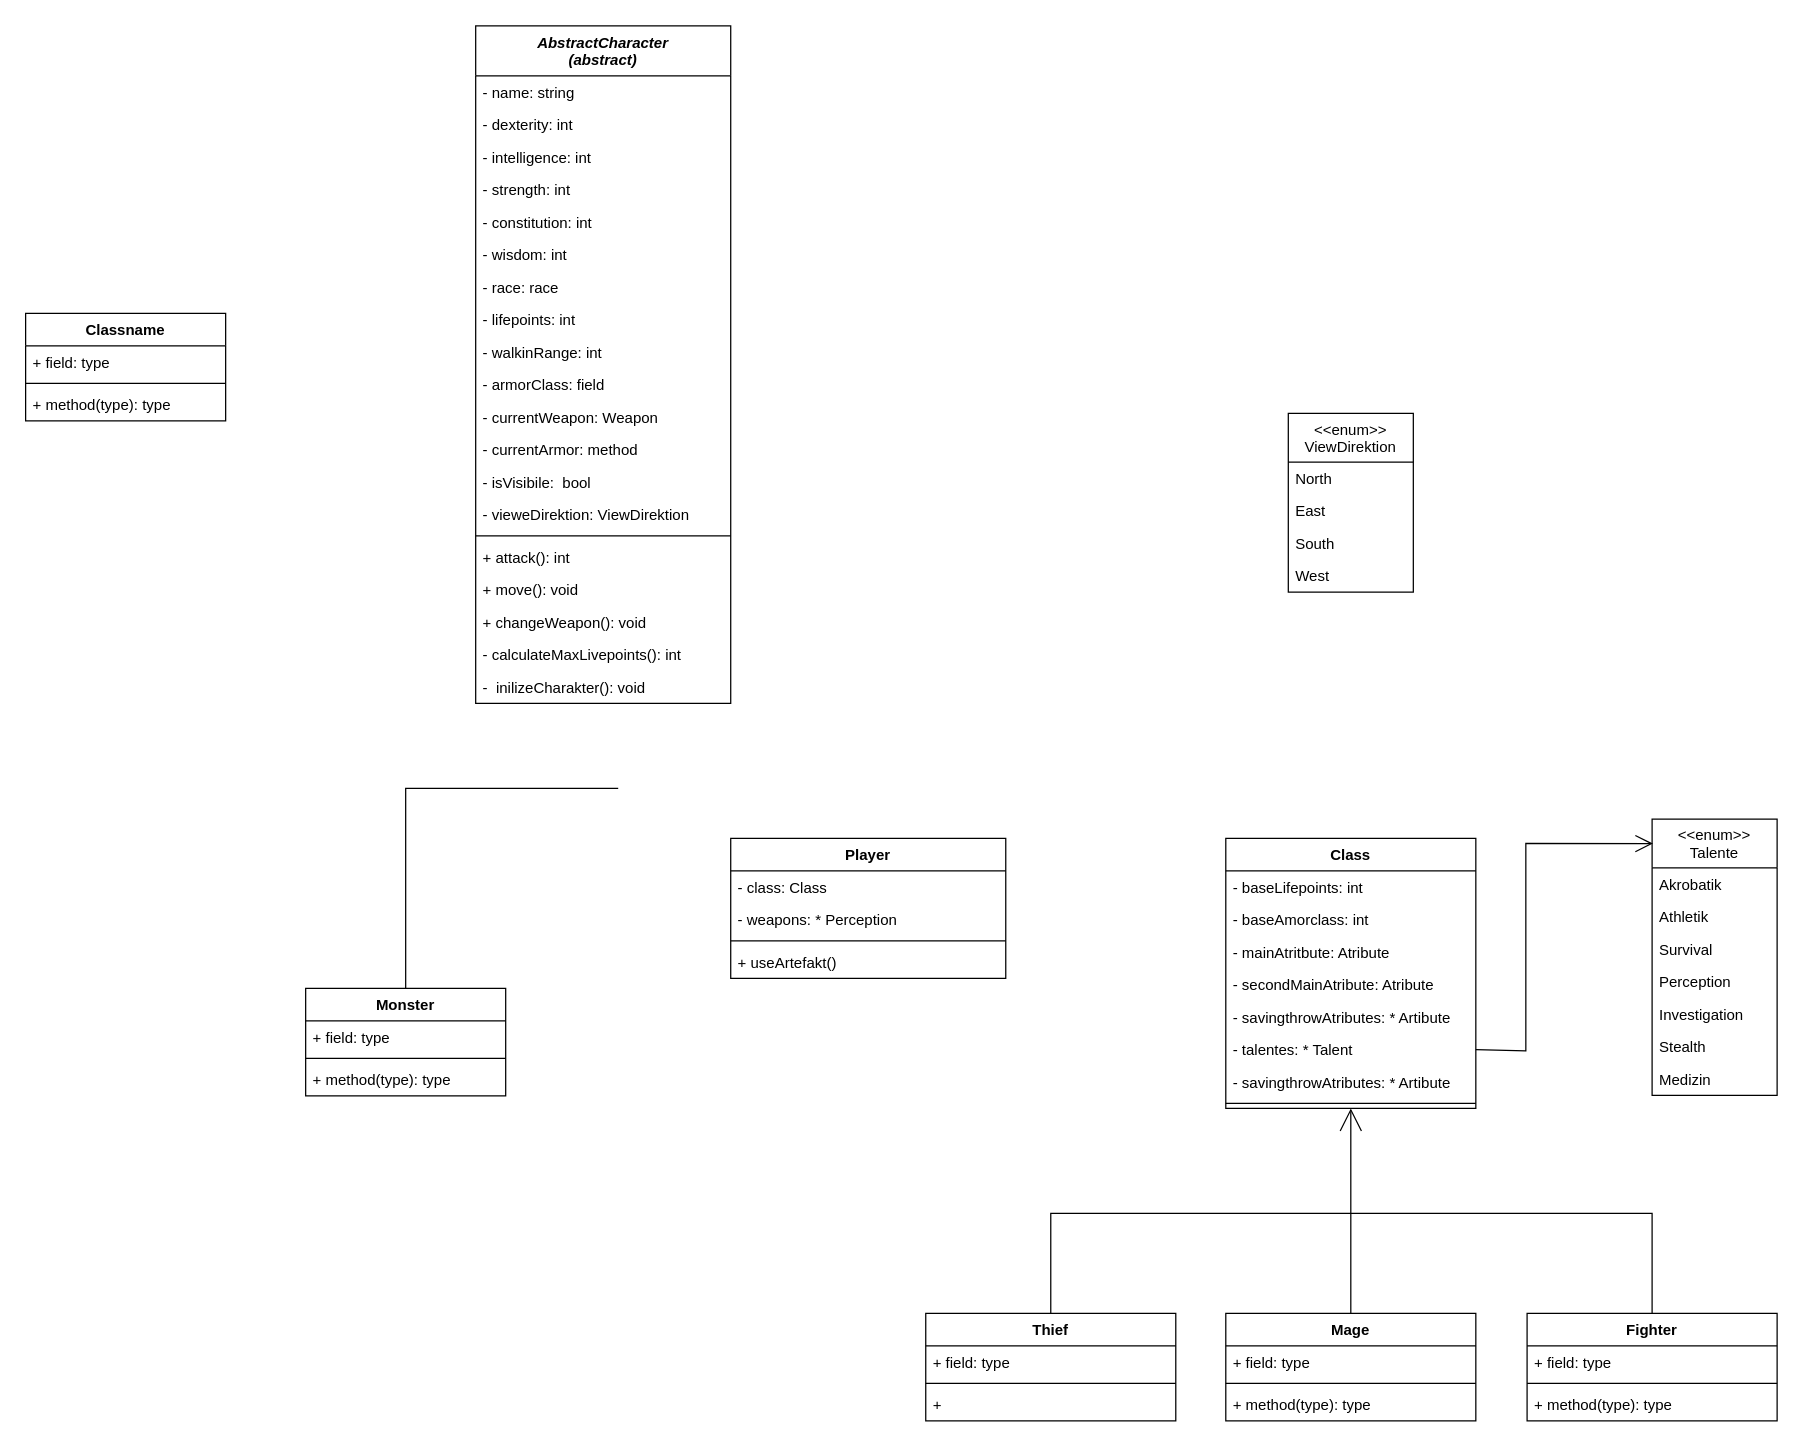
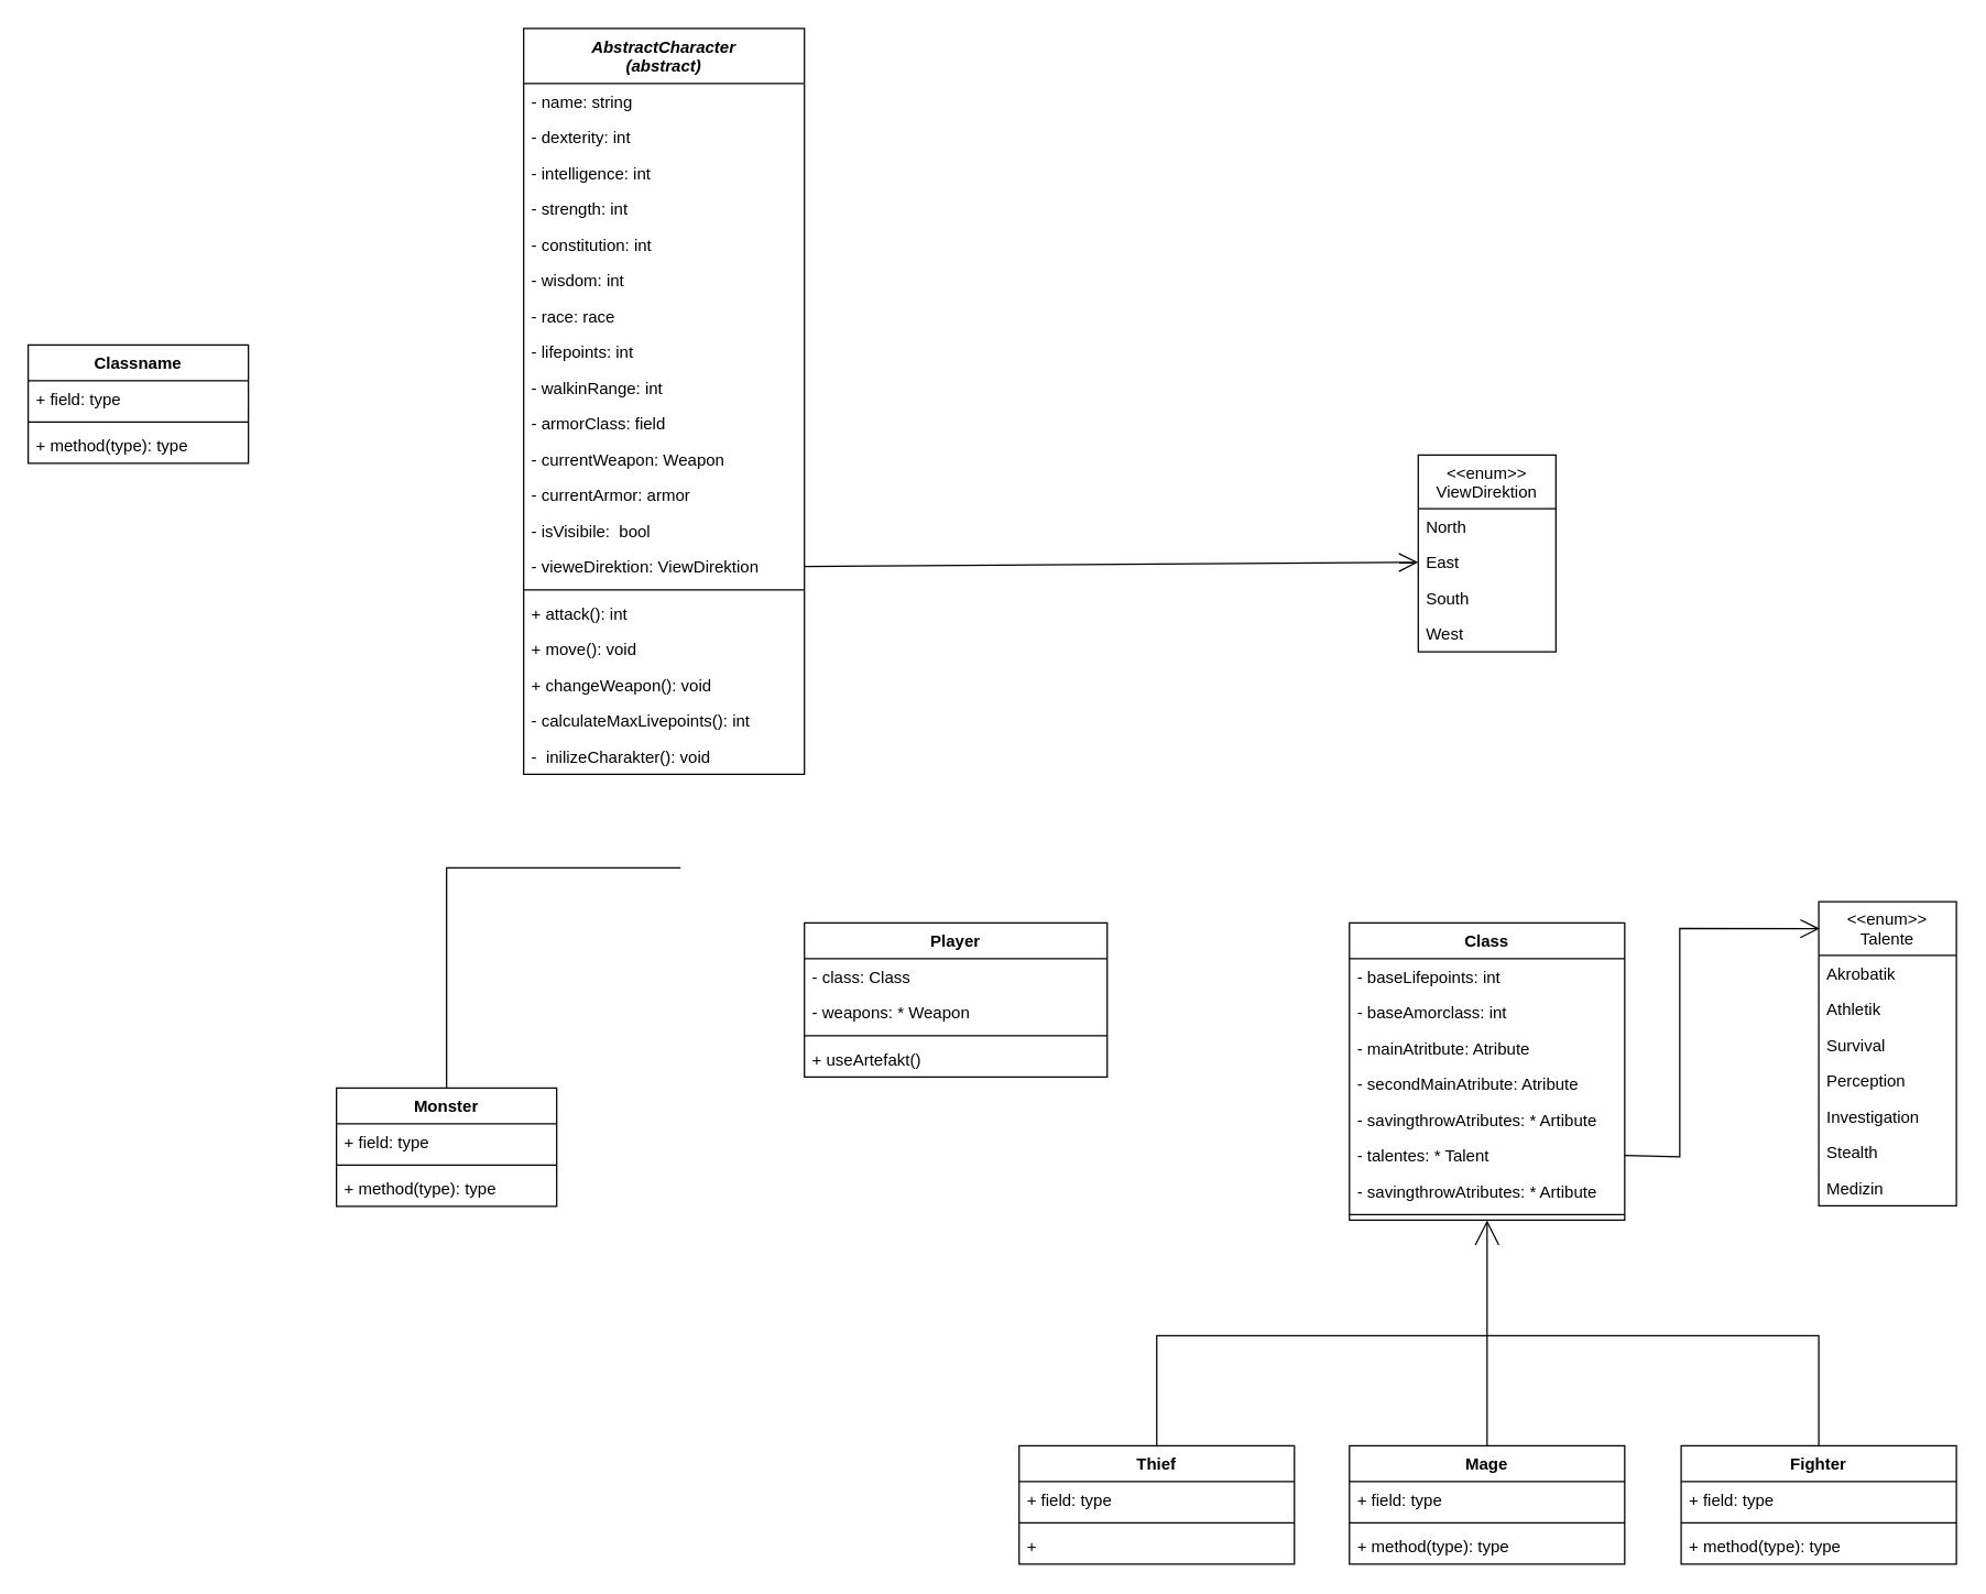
- <mxCell id="14" value="- currentArmor: method" style="text;strokeColor=none;fillColor=none;align=left;verticalAlign=top;spacingLeft=4;spacingRight=4;overflow=hidden;rotatable=0;points=[[0,0.5],[1,0.5]];portConstraint=eastwest;" parent="2" vertex="1"><mxGeometry y="326" width="204" height="26" as="geometry" /></mxCell>
+ <mxCell id="14" value="- currentArmor: armor" style="text;strokeColor=none;fillColor=none;align=left;verticalAlign=top;spacingLeft=4;spacingRight=4;overflow=hidden;rotatable=0;points=[[0,0.5],[1,0.5]];portConstraint=eastwest;" parent="2" vertex="1"><mxGeometry y="326" width="204" height="26" as="geometry" /></mxCell>
+ <mxCell id="38" value="" style="endArrow=open;endFill=1;endSize=12;html=1;rounded=0;entryX=0;entryY=0.5;entryDx=0;entryDy=0;exitX=1;exitY=0.5;exitDx=0;exitDy=0;" parent="1" source="16" target="35" edge="1"><mxGeometry width="160" relative="1" as="geometry"><mxPoint x="794" y="891" as="sourcePoint" /><mxPoint x="974" y="944" as="targetPoint" /></mxGeometry></mxCell>
- <mxCell id="29" value="- weapons: * Perception" style="text;strokeColor=none;fillColor=none;align=left;verticalAlign=top;spacingLeft=4;spacingRight=4;overflow=hidden;rotatable=0;points=[[0,0.5],[1,0.5]];portConstraint=eastwest;" parent="27" vertex="1"><mxGeometry y="52" width="220" height="26" as="geometry" /></mxCell>
+ <mxCell id="29" value="- weapons: * Weapon" style="text;strokeColor=none;fillColor=none;align=left;verticalAlign=top;spacingLeft=4;spacingRight=4;overflow=hidden;rotatable=0;points=[[0,0.5],[1,0.5]];portConstraint=eastwest;" parent="27" vertex="1"><mxGeometry y="52" width="220" height="26" as="geometry" /></mxCell>
